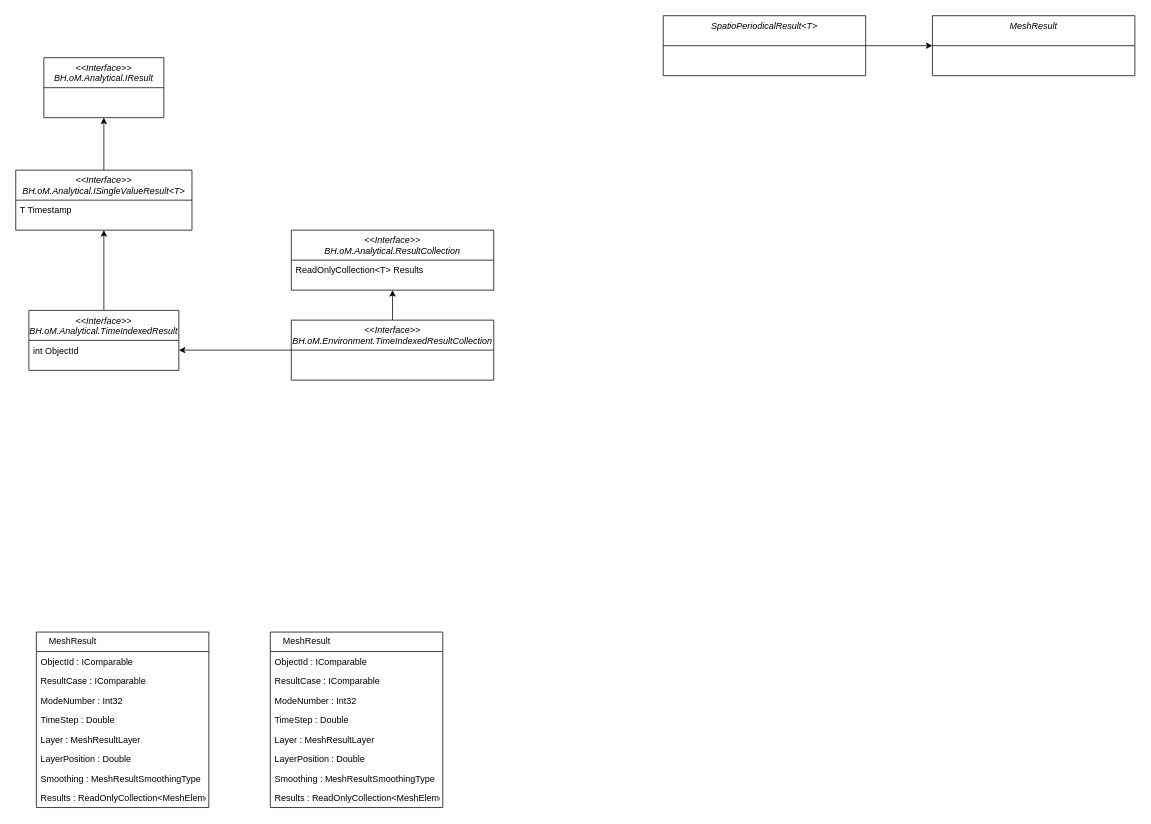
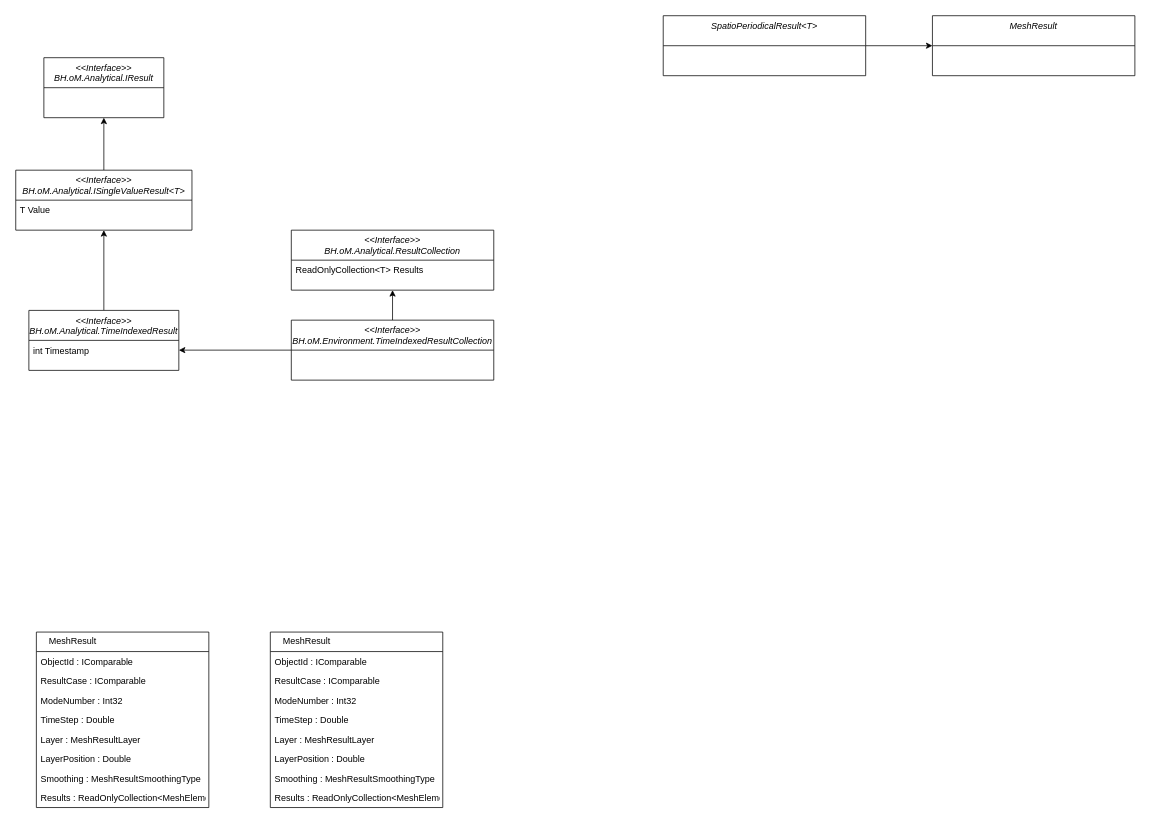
- <mxCell id="13" value="T Timestamp" style="text;align=left;verticalAlign=top;spacingLeft=4;spacingRight=4;overflow=hidden;rotatable=0;points=[[0,0.5],[1,0.5]];portConstraint=eastwest;" parent="12" vertex="1"><mxGeometry y="40" width="235" height="26" as="geometry" /></mxCell>
+ <mxCell id="13" value="T Value" style="text;align=left;verticalAlign=top;spacingLeft=4;spacingRight=4;overflow=hidden;rotatable=0;points=[[0,0.5],[1,0.5]];portConstraint=eastwest;" parent="12" vertex="1"><mxGeometry y="40" width="235" height="26" as="geometry" /></mxCell>
- <mxCell id="4" value="int ObjectId" style="text;align=left;verticalAlign=top;spacingLeft=4;spacingRight=4;overflow=hidden;rotatable=0;points=[[0,0.5],[1,0.5]];portConstraint=eastwest;" parent="3" vertex="1"><mxGeometry y="40" width="200" height="26" as="geometry" /></mxCell>
+ <mxCell id="4" value="int Timestamp" style="text;align=left;verticalAlign=top;spacingLeft=4;spacingRight=4;overflow=hidden;rotatable=0;points=[[0,0.5],[1,0.5]];portConstraint=eastwest;" parent="3" vertex="1"><mxGeometry y="40" width="200" height="26" as="geometry" /></mxCell>
